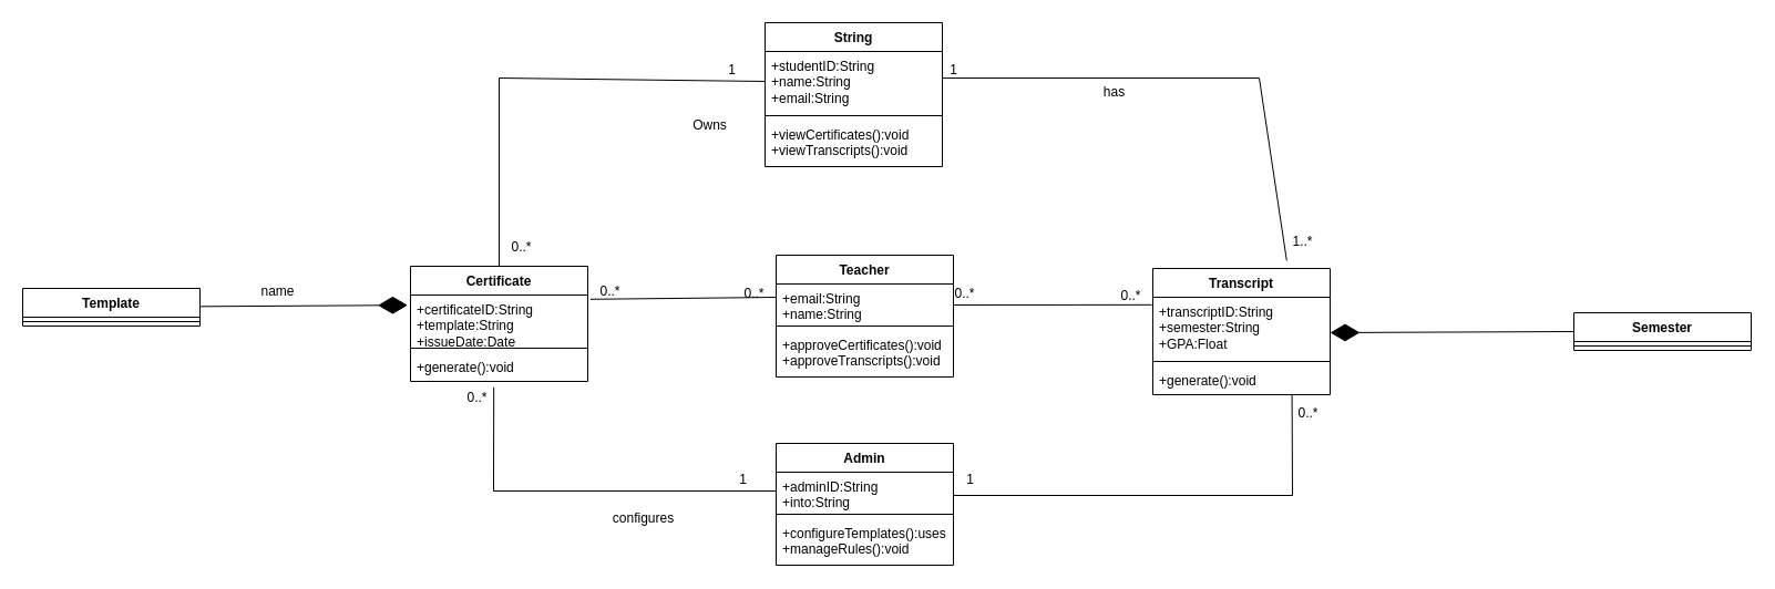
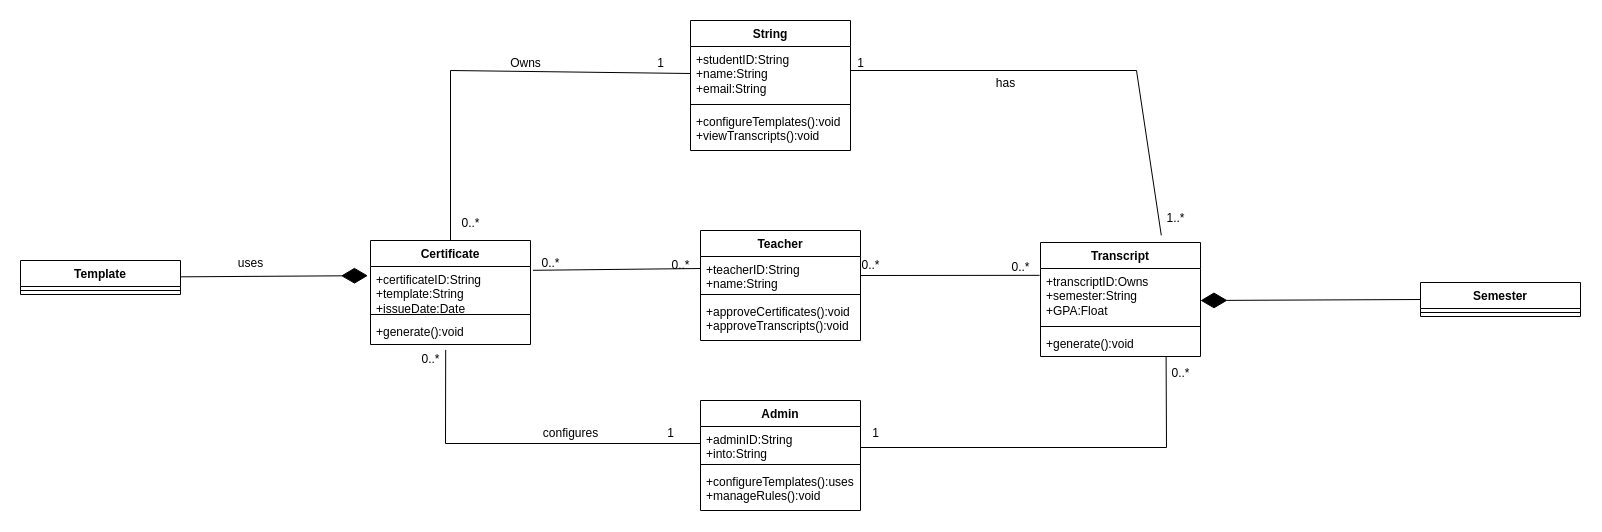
- <mxCell id="25" value="Owns" style="text;html=1;align=center;verticalAlign=middle;resizable=0;points=[];autosize=1;strokeColor=none;fillColor=none;" parent="1" vertex="1"><mxGeometry x="615" y="98" width="50" height="30" as="geometry" /></mxCell>
+ <mxCell id="25" value="Owns" style="text;html=1;align=center;verticalAlign=middle;resizable=0;points=[];autosize=1;strokeColor=none;fillColor=none;" parent="1" vertex="1"><mxGeometry x="500" y="48" width="50" height="30" as="geometry" /></mxCell>
- <mxCell id="5" value="+viewCertificates():void&lt;div&gt;+viewTranscripts():void&lt;/div&gt;" style="text;strokeColor=none;fillColor=none;align=left;verticalAlign=top;spacingLeft=4;spacingRight=4;overflow=hidden;rotatable=0;points=[[0,0.5],[1,0.5]];portConstraint=eastwest;whiteSpace=wrap;html=1;" parent="2" vertex="1"><mxGeometry y="88" width="160" height="42" as="geometry" /></mxCell>
+ <mxCell id="5" value="+configureTemplates():void&lt;div&gt;+viewTranscripts():void&lt;/div&gt;" style="text;strokeColor=none;fillColor=none;align=left;verticalAlign=top;spacingLeft=4;spacingRight=4;overflow=hidden;rotatable=0;points=[[0,0.5],[1,0.5]];portConstraint=eastwest;whiteSpace=wrap;html=1;" parent="2" vertex="1"><mxGeometry y="88" width="160" height="42" as="geometry" /></mxCell>
- <mxCell id="42" value="name" style="text;html=1;align=center;verticalAlign=middle;resizable=0;points=[];autosize=1;strokeColor=none;fillColor=none;" parent="1" vertex="1"><mxGeometry x="225" y="248" width="50" height="30" as="geometry" /></mxCell>
+ <mxCell id="42" value="uses" style="text;html=1;align=center;verticalAlign=middle;resizable=0;points=[];autosize=1;strokeColor=none;fillColor=none;" parent="1" vertex="1"><mxGeometry x="225" y="248" width="50" height="30" as="geometry" /></mxCell>
- <mxCell id="7" value="+email:String&lt;div&gt;+name:String&lt;/div&gt;" style="text;strokeColor=none;fillColor=none;align=left;verticalAlign=top;spacingLeft=4;spacingRight=4;overflow=hidden;rotatable=0;points=[[0,0.5],[1,0.5]];portConstraint=eastwest;whiteSpace=wrap;html=1;" parent="6" vertex="1"><mxGeometry y="26" width="160" height="34" as="geometry" /></mxCell>
+ <mxCell id="7" value="+teacherID:String&lt;div&gt;+name:String&lt;/div&gt;" style="text;strokeColor=none;fillColor=none;align=left;verticalAlign=top;spacingLeft=4;spacingRight=4;overflow=hidden;rotatable=0;points=[[0,0.5],[1,0.5]];portConstraint=eastwest;whiteSpace=wrap;html=1;" parent="6" vertex="1"><mxGeometry y="26" width="160" height="34" as="geometry" /></mxCell>
- <mxCell id="15" value="+transcriptID:String&lt;div&gt;+semester:String&lt;/div&gt;&lt;div&gt;+GPA:Float&lt;/div&gt;" style="text;strokeColor=none;fillColor=none;align=left;verticalAlign=top;spacingLeft=4;spacingRight=4;overflow=hidden;rotatable=0;points=[[0,0.5],[1,0.5]];portConstraint=eastwest;whiteSpace=wrap;html=1;" parent="14" vertex="1"><mxGeometry y="26" width="160" height="54" as="geometry" /></mxCell>
+ <mxCell id="15" value="+transcriptID:Owns&lt;div&gt;+semester:String&lt;/div&gt;&lt;div&gt;+GPA:Float&lt;/div&gt;" style="text;strokeColor=none;fillColor=none;align=left;verticalAlign=top;spacingLeft=4;spacingRight=4;overflow=hidden;rotatable=0;points=[[0,0.5],[1,0.5]];portConstraint=eastwest;whiteSpace=wrap;html=1;" parent="14" vertex="1"><mxGeometry y="26" width="160" height="54" as="geometry" /></mxCell>
- <mxCell id="33" value="configures" style="text;html=1;align=center;verticalAlign=middle;resizable=0;points=[];autosize=1;strokeColor=none;fillColor=none;" parent="1" vertex="1"><mxGeometry x="540" y="453" width="80" height="30" as="geometry" /></mxCell>
+ <mxCell id="33" value="configures" style="text;html=1;align=center;verticalAlign=middle;resizable=0;points=[];autosize=1;strokeColor=none;fillColor=none;" parent="1" vertex="1"><mxGeometry x="530" y="418" width="80" height="30" as="geometry" /></mxCell>
